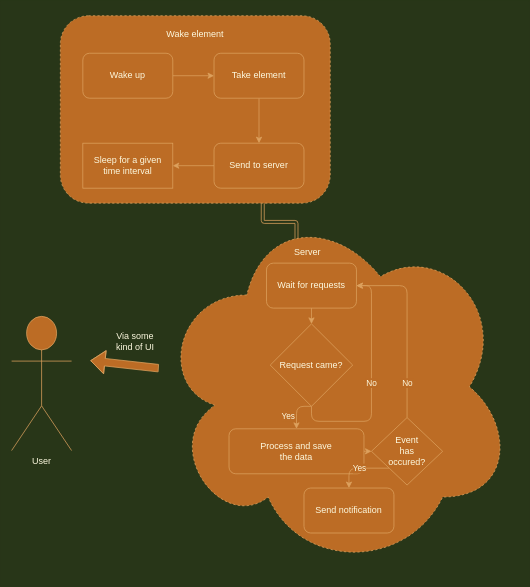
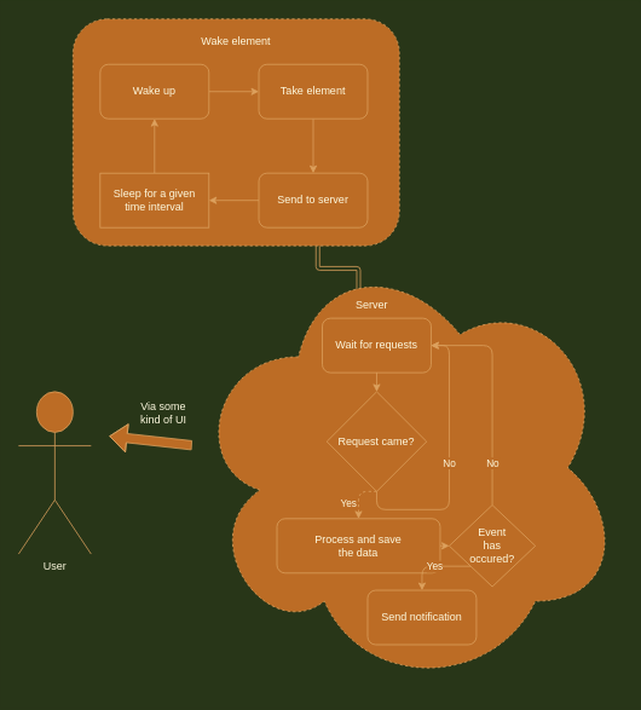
+ <mxCell id="8" style="edgeStyle=orthogonalEdgeStyle;rounded=0;orthogonalLoop=1;jettySize=auto;html=1;exitX=0.5;exitY=0;exitDx=0;exitDy=0;entryX=0.5;entryY=1;entryDx=0;entryDy=0;labelBackgroundColor=#283618;strokeColor=#DDA15E;fontColor=#FEFAE0;" parent="1" source="9" target="11" edge="1"><mxGeometry relative="1" as="geometry" /></mxCell>
- <mxCell id="26" value="User" style="shape=umlActor;verticalLabelPosition=bottom;verticalAlign=top;html=1;outlineConnect=0;rounded=0;sketch=0;fontColor=#FEFAE0;strokeColor=#DDA15E;fillColor=#BC6C25;" parent="1" vertex="1"><mxGeometry x="15" y="421" width="80" height="179" as="geometry" /></mxCell>
+ <mxCell id="26" value="User" style="shape=umlActor;verticalLabelPosition=bottom;verticalAlign=top;html=1;outlineConnect=0;rounded=0;sketch=0;fontColor=#FEFAE0;strokeColor=#DDA15E;fillColor=#BC6C25;" parent="1" vertex="1"><mxGeometry x="20" y="431" width="80" height="179" as="geometry" /></mxCell>
- <mxCell id="17" value="Yes" style="edgeStyle=orthogonalEdgeStyle;curved=0;rounded=1;sketch=0;orthogonalLoop=1;jettySize=auto;html=1;exitX=0.5;exitY=1;exitDx=0;exitDy=0;entryX=0.5;entryY=0;entryDx=0;entryDy=0;labelBackgroundColor=#BC6C25;fontColor=#FEFAE0;strokeColor=#DDA15E;fillColor=#BC6C25;" parent="1" source="18" target="15" edge="1"><mxGeometry x="0.375" y="-11" relative="1" as="geometry"><mxPoint as="offset" /></mxGeometry></mxCell>
+ <mxCell id="17" value="Yes" style="edgeStyle=orthogonalEdgeStyle;curved=0;rounded=1;sketch=0;orthogonalLoop=1;jettySize=auto;html=1;exitX=0.5;exitY=1;exitDx=0;exitDy=0;entryX=0.5;entryY=0;entryDx=0;entryDy=0;labelBackgroundColor=#BC6C25;fontColor=#FEFAE0;strokeColor=#DDA15E;fillColor=#BC6C25;dashed=1;" parent="1" source="18" target="15" edge="1"><mxGeometry x="0.375" y="-11" relative="1" as="geometry"><mxPoint as="offset" /></mxGeometry></mxCell>
